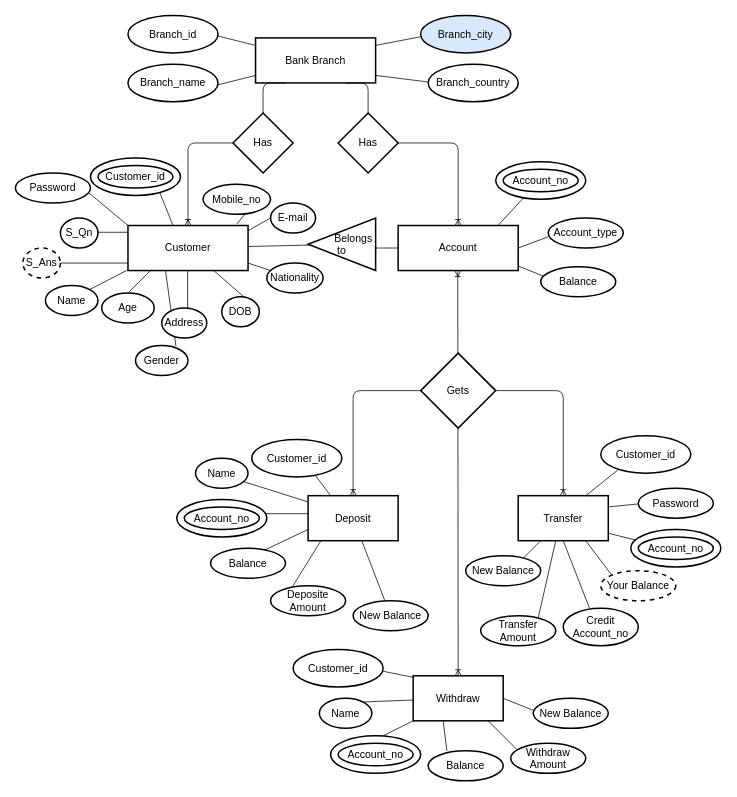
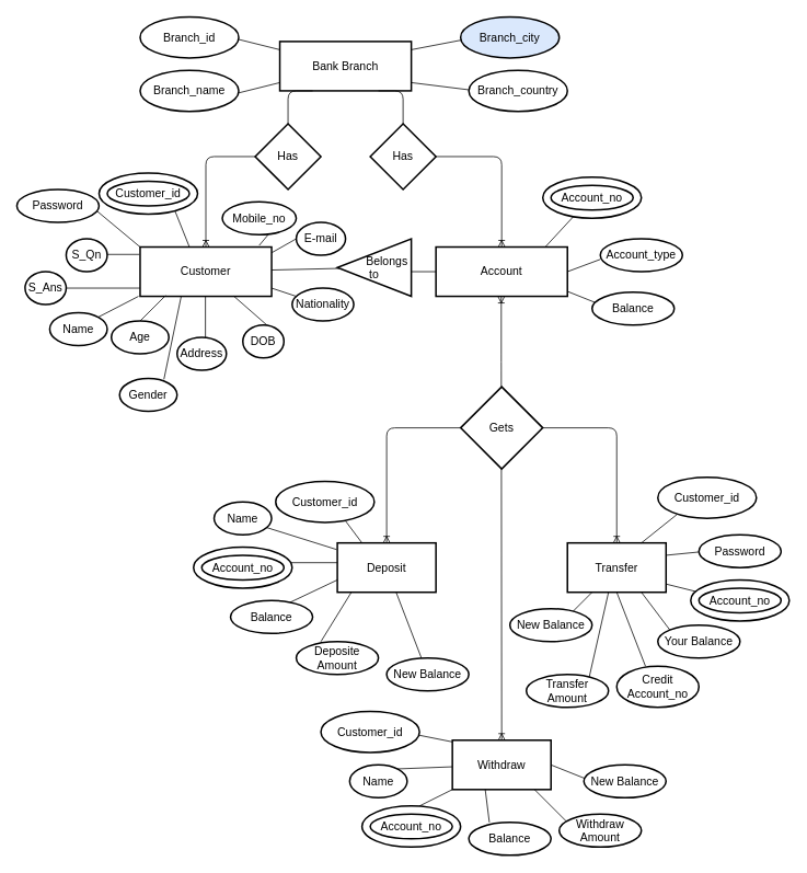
- <mxCell id="25" value="S_Ans" style="ellipse;whiteSpace=wrap;html=1;rounded=0;strokeWidth=2;fillColor=#ffffff;fontSize=14;dashed=1;" vertex="1" parent="1"><mxGeometry x="30" y="330" width="50" height="40" as="geometry" /></mxCell>
+ <mxCell id="25" value="S_Ans" style="ellipse;whiteSpace=wrap;html=1;rounded=0;strokeWidth=2;fillColor=#ffffff;fontSize=14;" vertex="1" parent="1"><mxGeometry x="30" y="330" width="50" height="40" as="geometry" /></mxCell>
- <mxCell id="31" value="Gender" style="ellipse;whiteSpace=wrap;html=1;rounded=0;strokeWidth=2;fillColor=#ffffff;fontSize=14;" vertex="1" parent="1"><mxGeometry x="180" y="460" width="70" height="40" as="geometry" /></mxCell>
+ <mxCell id="31" value="Gender" style="ellipse;whiteSpace=wrap;html=1;rounded=0;strokeWidth=2;fillColor=#ffffff;fontSize=14;" vertex="1" parent="1"><mxGeometry x="145" y="460" width="70" height="40" as="geometry" /></mxCell>
- <mxCell id="88" value="Your Balance" style="ellipse;whiteSpace=wrap;html=1;rounded=0;strokeWidth=2;fillColor=#ffffff;fontSize=14;dashed=1;" vertex="1" parent="1"><mxGeometry x="800" y="760" width="100" height="40" as="geometry" /></mxCell>
+ <mxCell id="88" value="Your Balance" style="ellipse;whiteSpace=wrap;html=1;rounded=0;strokeWidth=2;fillColor=#ffffff;fontSize=14;" vertex="1" parent="1"><mxGeometry x="800" y="760" width="100" height="40" as="geometry" /></mxCell>
